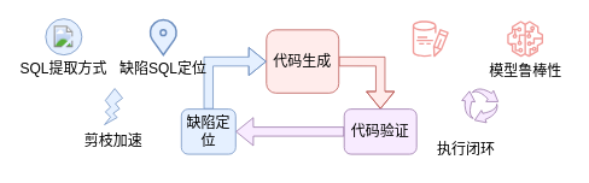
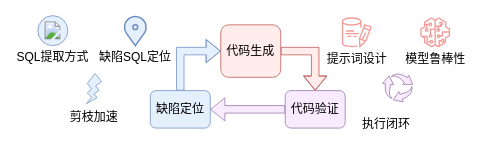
+ <mxCell id="13" value="提示词设计" style="text;html=1;align=center;verticalAlign=middle;whiteSpace=wrap;rounded=0;fontSize=16;" parent="10" vertex="1"><mxGeometry y="40" width="87.75" height="30" as="geometry" /></mxCell>
- <mxCell id="5" value="缺陷定位" style="rounded=1;whiteSpace=wrap;html=1;fontSize=16;fillColor=#E5F0FF;strokeColor=#6c8ebf;" parent="1" vertex="1"><mxGeometry x="200" y="120" width="60" height="50" as="geometry" /></mxCell>
+ <mxCell id="5" value="缺陷定位" style="rounded=1;whiteSpace=wrap;html=1;fontSize=16;fillColor=#E5F0FF;strokeColor=#6c8ebf;" parent="1" vertex="1"><mxGeometry x="200" y="120" width="80" height="50" as="geometry" /></mxCell>
